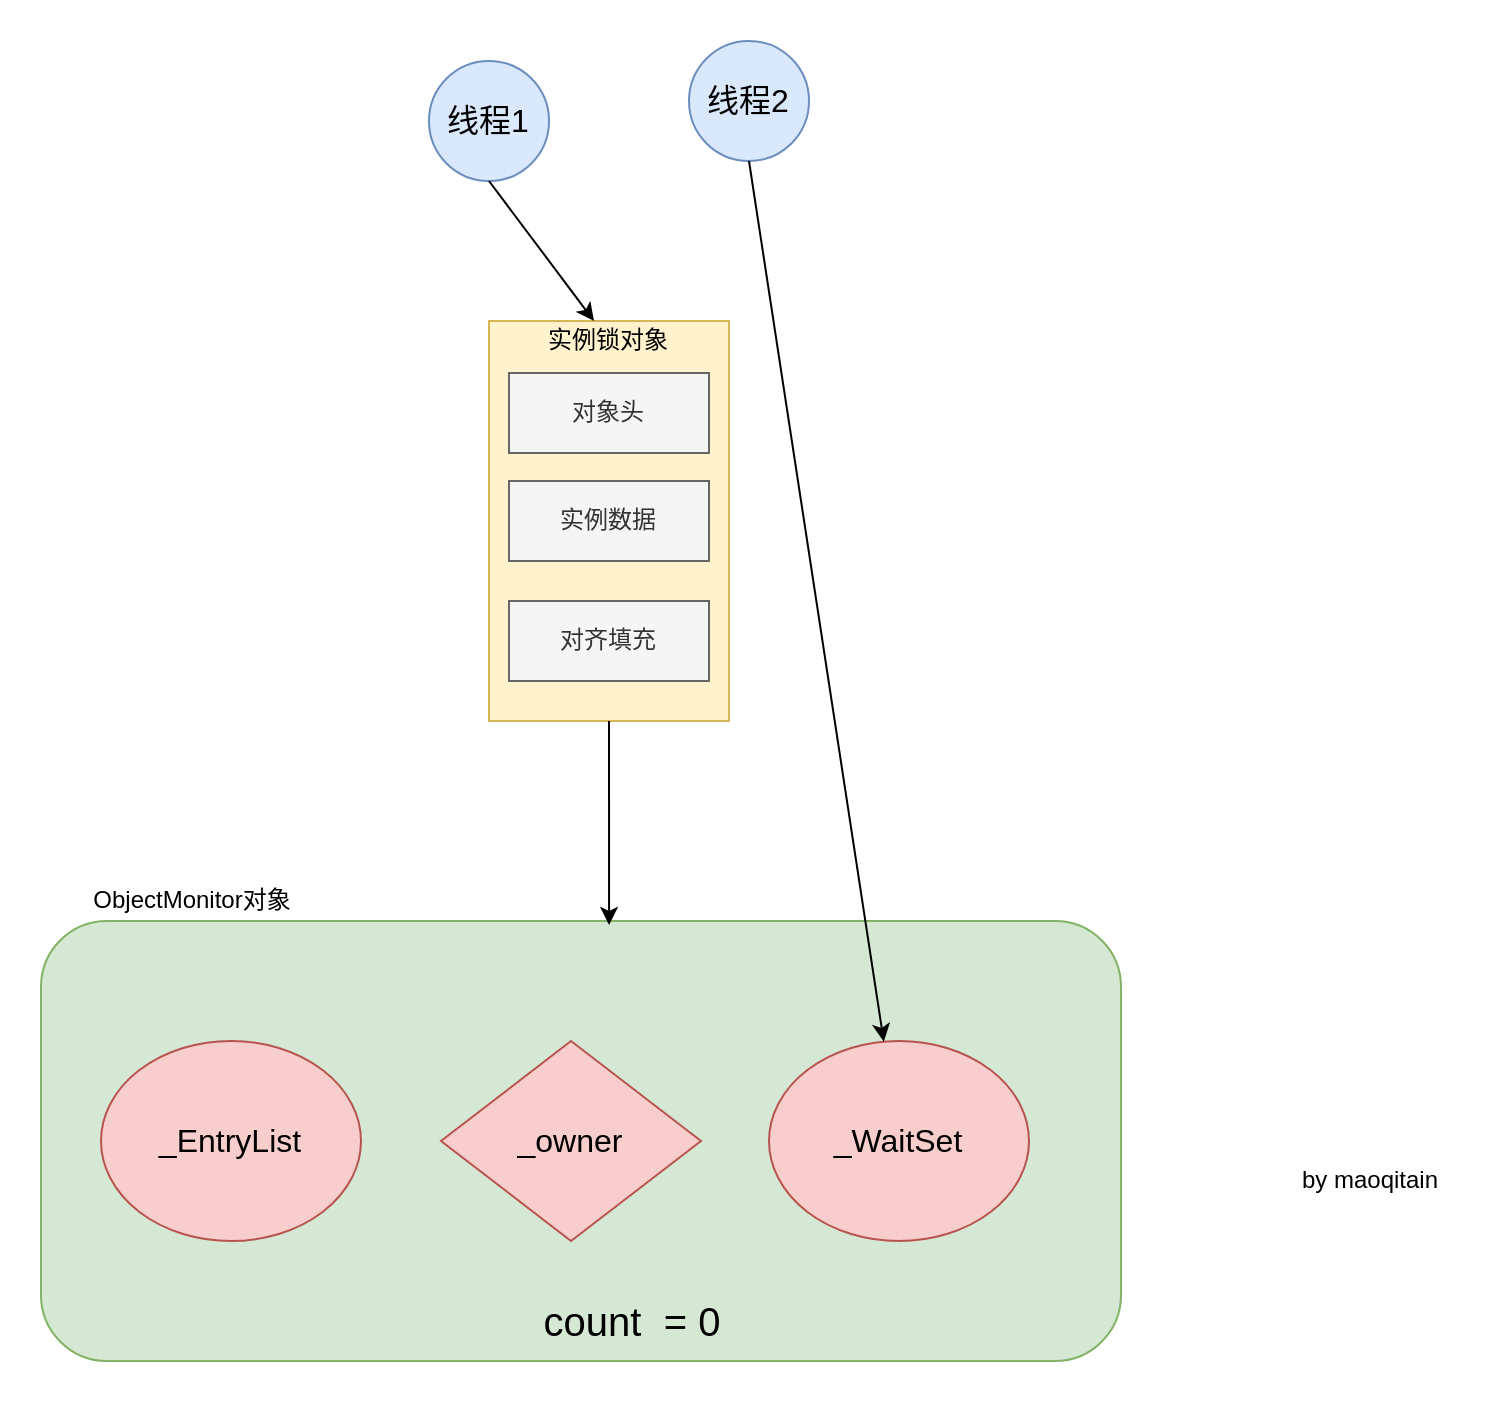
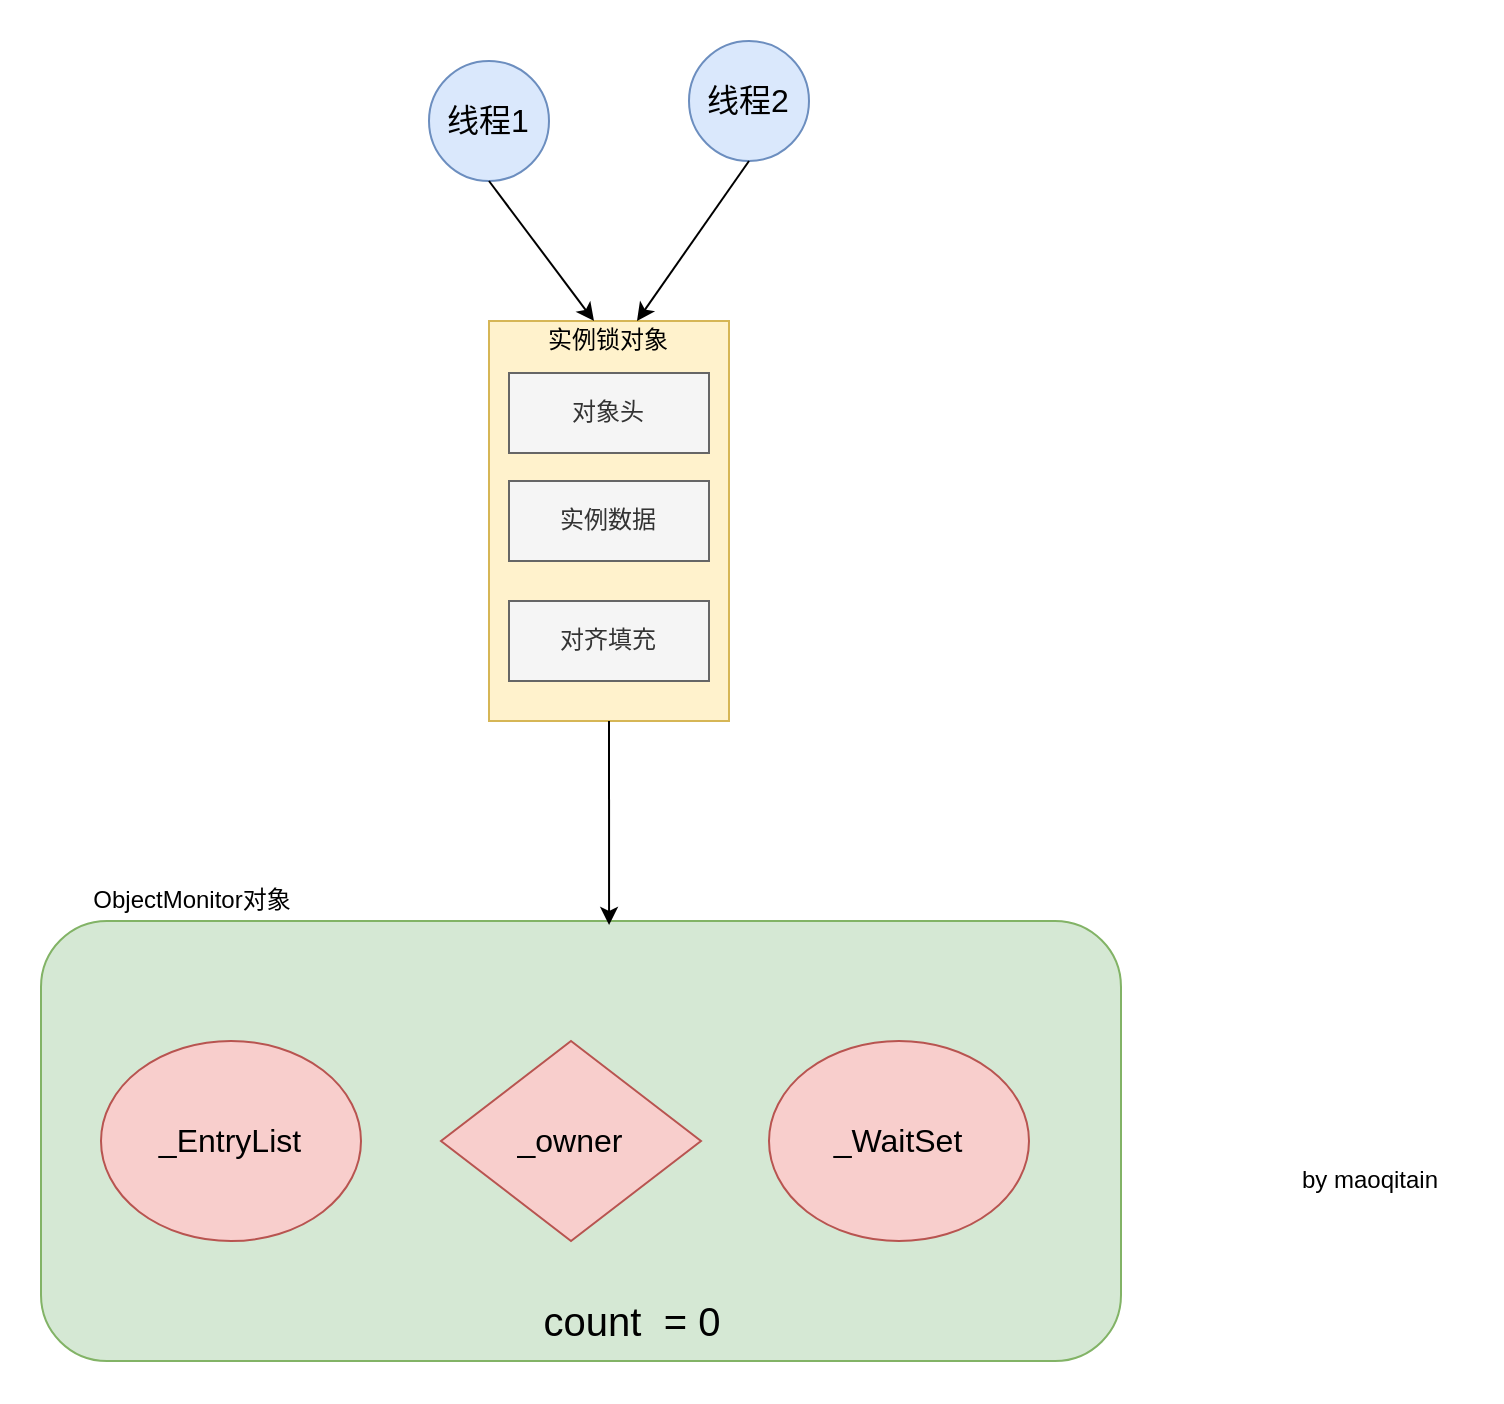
- <mxCell id="16" value="" style="endArrow=classic;html=1;exitX=0.5;exitY=1;exitDx=0;exitDy=0;" parent="1" source="14" target="12" edge="1"><mxGeometry width="50" height="50" relative="1" as="geometry"><mxPoint x="390" y="160" as="sourcePoint" /><mxPoint x="440" y="110" as="targetPoint" /></mxGeometry></mxCell>
+ <mxCell id="16" value="" style="endArrow=classic;html=1;exitX=0.5;exitY=1;exitDx=0;exitDy=0;entryX=0.675;entryY=0;entryDx=0;entryDy=0;entryPerimeter=0;" parent="1" source="14" target="4" edge="1"><mxGeometry width="50" height="50" relative="1" as="geometry"><mxPoint x="390" y="160" as="sourcePoint" /><mxPoint x="440" y="110" as="targetPoint" /></mxGeometry></mxCell>
